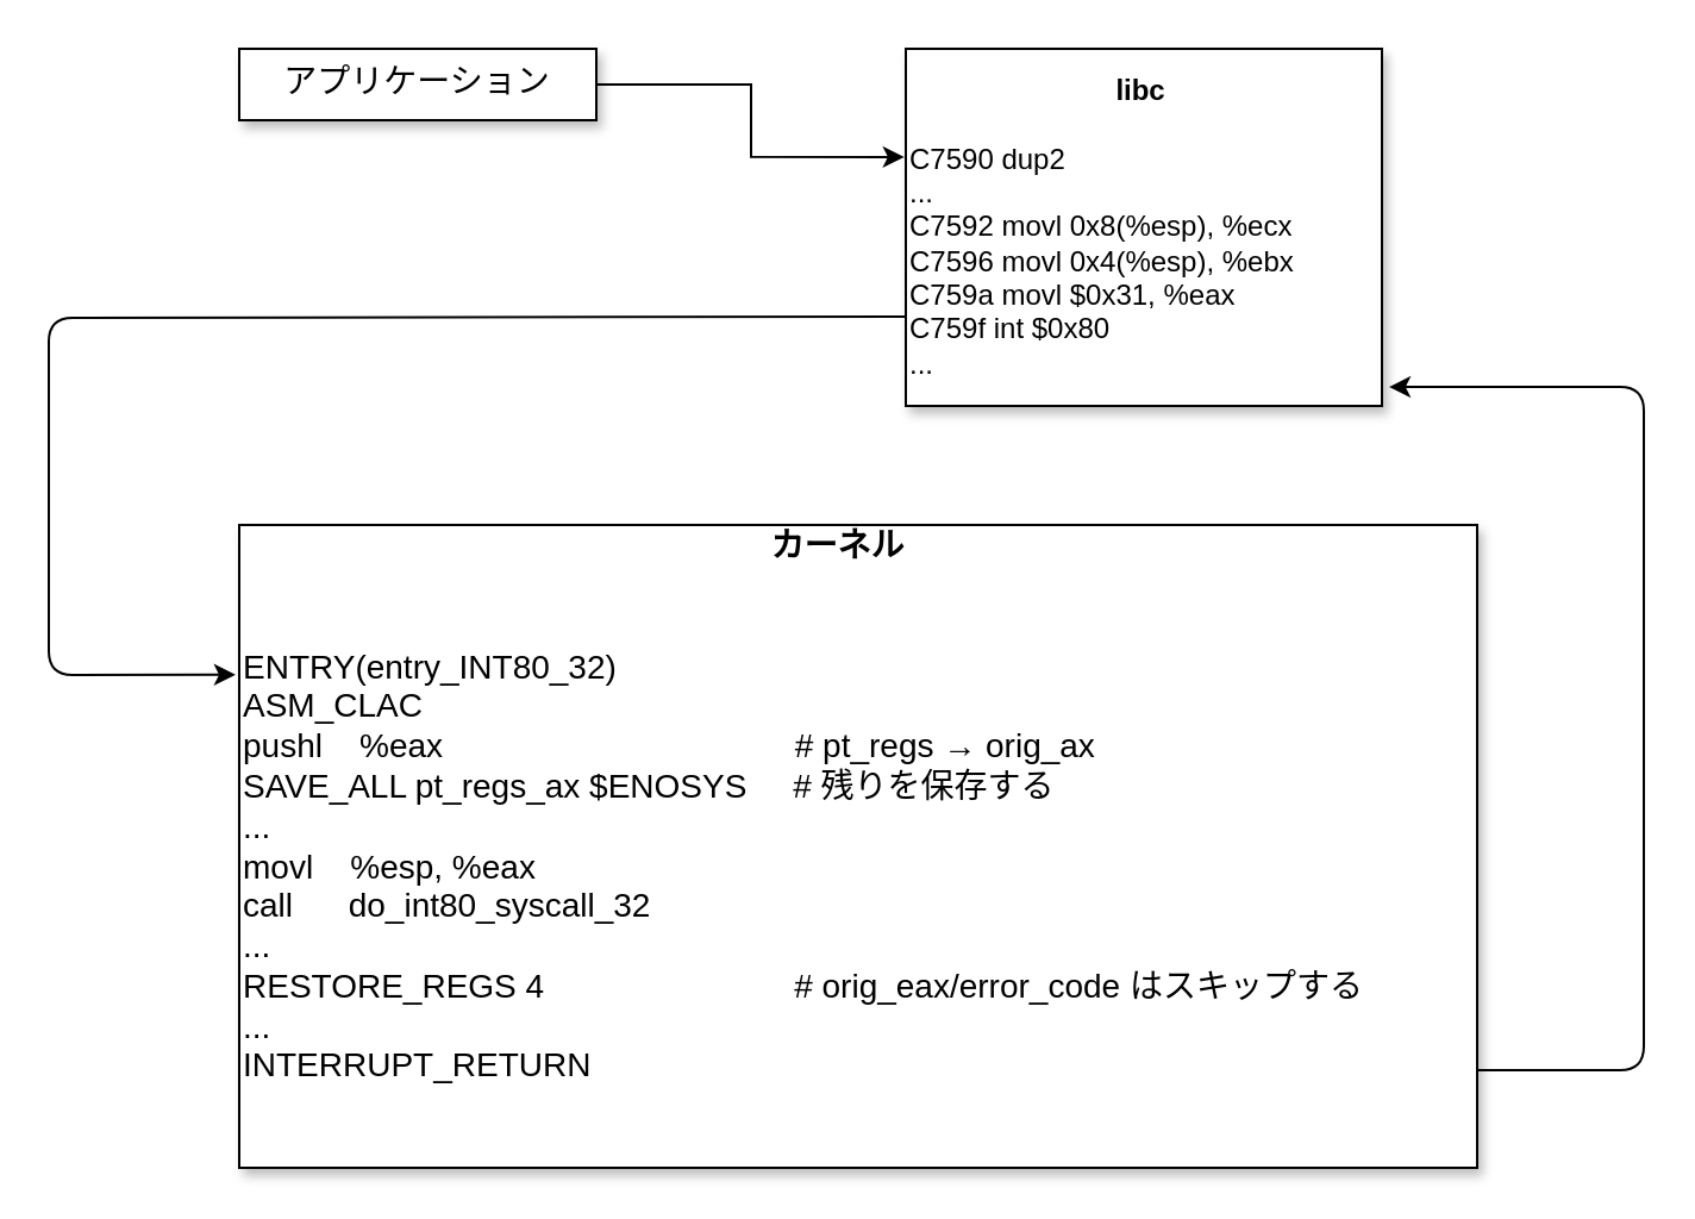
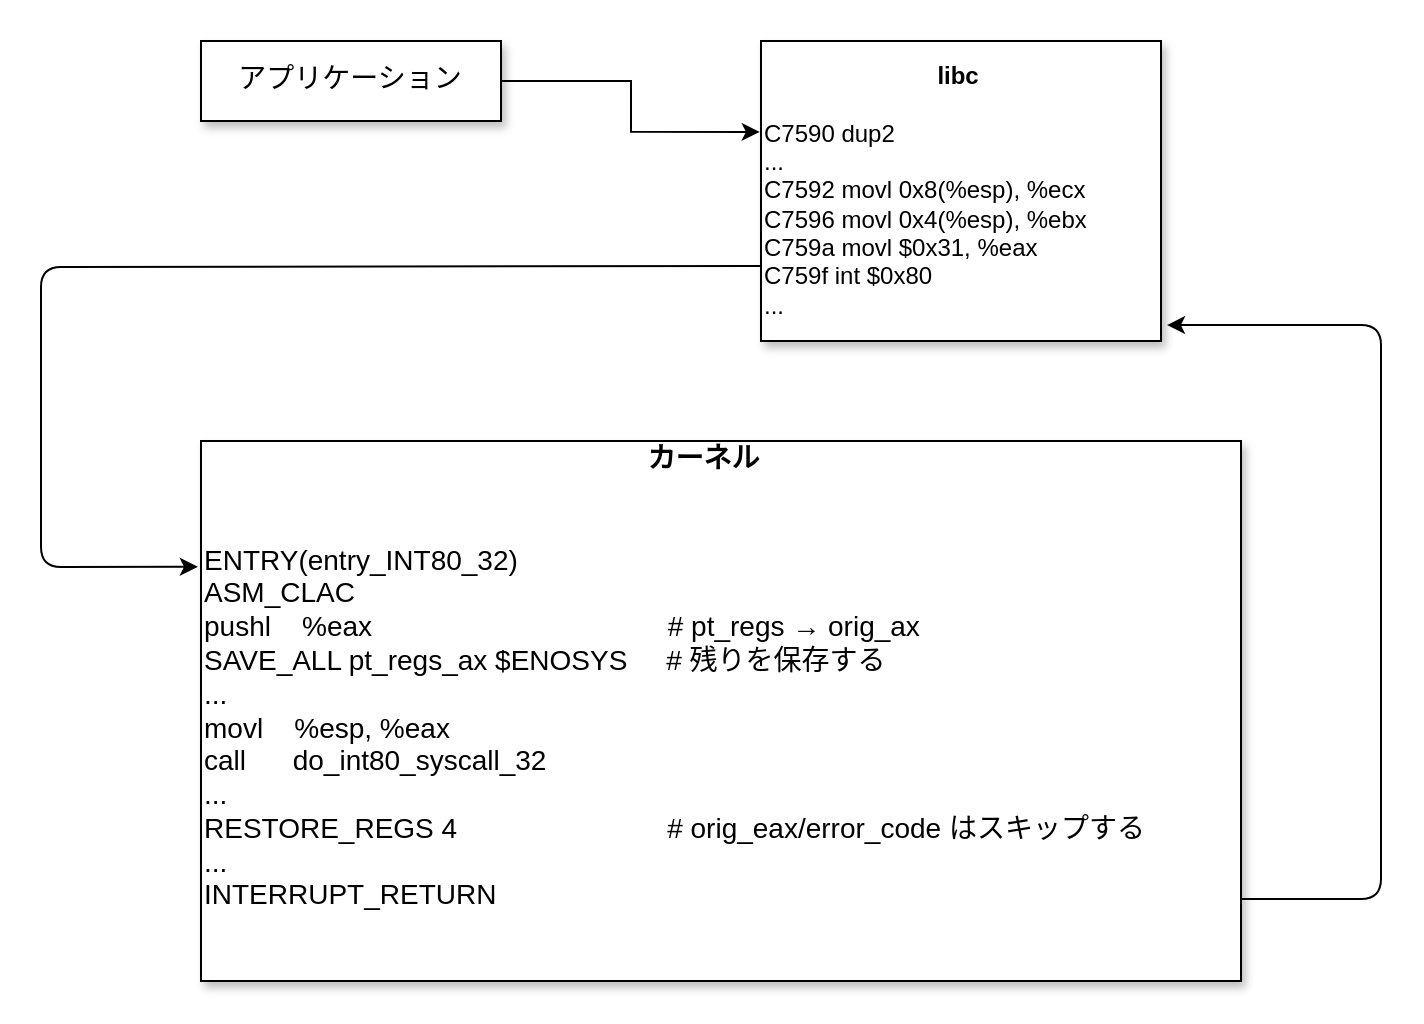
- <mxCell id="5" value="&lt;font face=&quot;ヒラギノ角ゴ Pro W5&quot;&gt;&lt;span style=&quot;font-size: 14px&quot;&gt;アプリケーション&lt;/span&gt;&lt;/font&gt;" style="rounded=0;whiteSpace=wrap;html=1;shadow=1;glass=0;" vertex="1" parent="1"><mxGeometry x="100" y="20" width="150" height="30" as="geometry" /></mxCell>
+ <mxCell id="5" value="&lt;font face=&quot;ヒラギノ角ゴ Pro W5&quot;&gt;&lt;span style=&quot;font-size: 14px&quot;&gt;アプリケーション&lt;/span&gt;&lt;/font&gt;" style="rounded=0;whiteSpace=wrap;html=1;shadow=1;glass=0;" vertex="1" parent="1"><mxGeometry x="100" y="20" width="150" height="40" as="geometry" /></mxCell>
